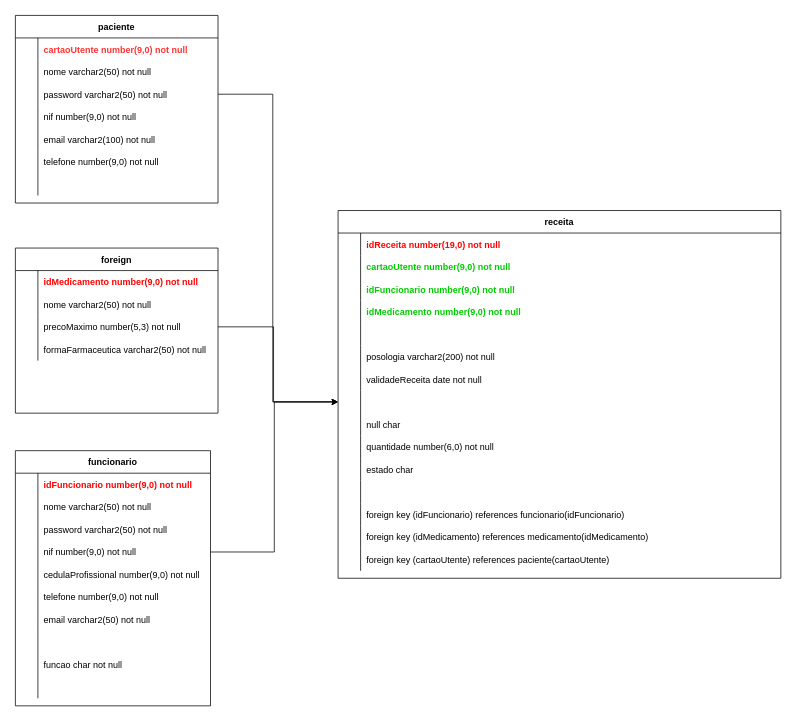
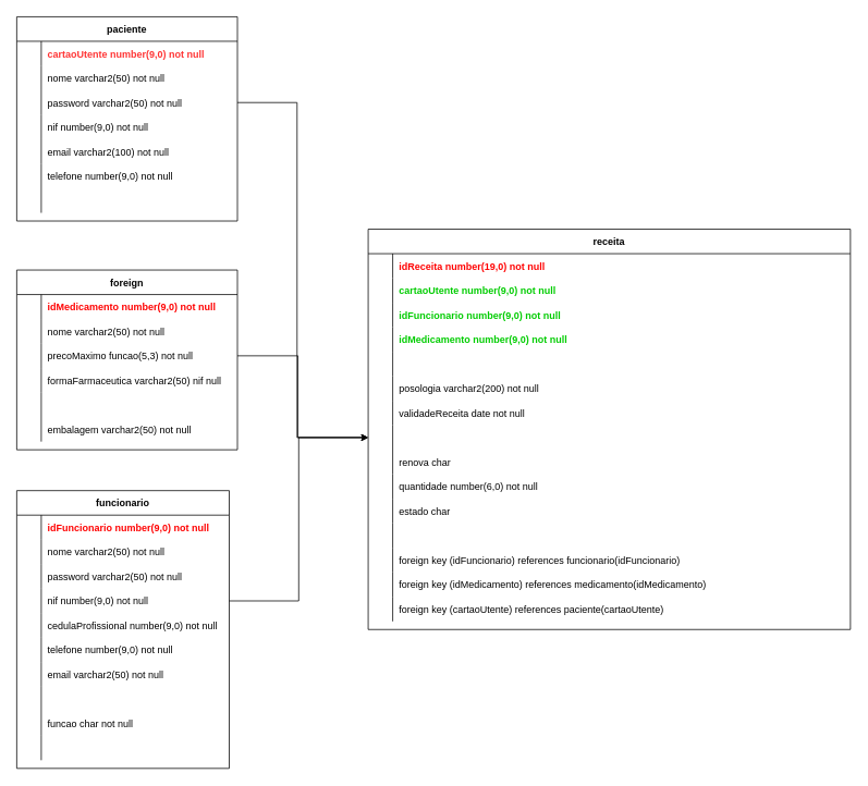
- <mxCell id="33" value="precoMaximo number(5,3) not null" style="shape=partialRectangle;overflow=hidden;connectable=0;fillColor=none;top=0;left=0;bottom=0;right=0;align=left;spacingLeft=6;" vertex="1" parent="31"><mxGeometry x="30" width="240" height="30" as="geometry" /></mxCell>
+ <mxCell id="33" value="precoMaximo funcao(5,3) not null" style="shape=partialRectangle;overflow=hidden;connectable=0;fillColor=none;top=0;left=0;bottom=0;right=0;align=left;spacingLeft=6;" vertex="1" parent="31"><mxGeometry x="30" width="240" height="30" as="geometry" /></mxCell>
- <mxCell id="36" value="formaFarmaceutica varchar2(50) not null" style="shape=partialRectangle;overflow=hidden;connectable=0;fillColor=none;top=0;left=0;bottom=0;right=0;align=left;spacingLeft=6;" vertex="1" parent="34"><mxGeometry x="30" width="240" height="30" as="geometry" /></mxCell>
+ <mxCell id="36" value="formaFarmaceutica varchar2(50) nif null" style="shape=partialRectangle;overflow=hidden;connectable=0;fillColor=none;top=0;left=0;bottom=0;right=0;align=left;spacingLeft=6;" vertex="1" parent="34"><mxGeometry x="30" width="240" height="30" as="geometry" /></mxCell>
+ <mxCell id="41" value="embalagem varchar2(50) not null" style="shape=partialRectangle;overflow=hidden;connectable=0;fillColor=none;top=0;left=0;bottom=0;right=0;align=left;spacingLeft=6;" vertex="1" parent="39"><mxGeometry x="30" width="240" height="30" as="geometry" /></mxCell>
- <mxCell id="98" value="null char" style="shape=partialRectangle;overflow=hidden;connectable=0;fillColor=none;top=0;left=0;bottom=0;right=0;align=left;spacingLeft=6;" vertex="1" parent="96"><mxGeometry x="30" width="560" height="30" as="geometry" /></mxCell>
+ <mxCell id="98" value="renova char" style="shape=partialRectangle;overflow=hidden;connectable=0;fillColor=none;top=0;left=0;bottom=0;right=0;align=left;spacingLeft=6;" vertex="1" parent="96"><mxGeometry x="30" width="560" height="30" as="geometry" /></mxCell>
